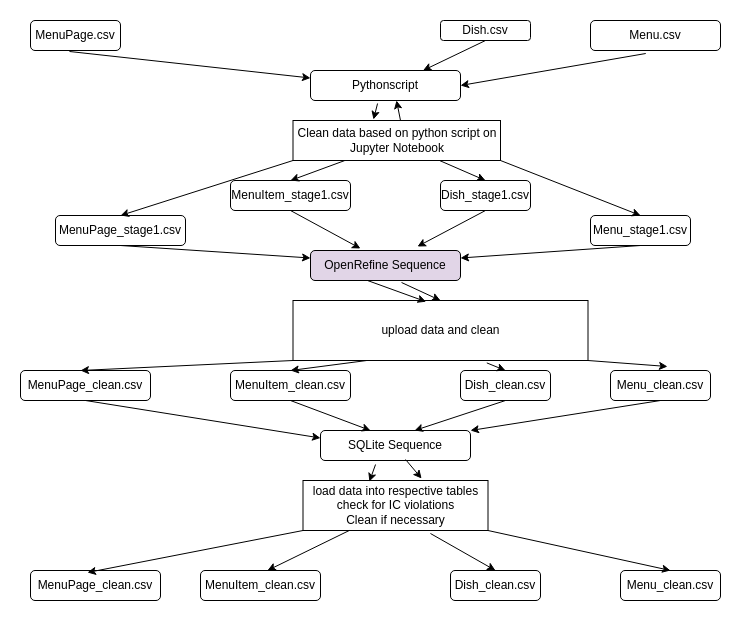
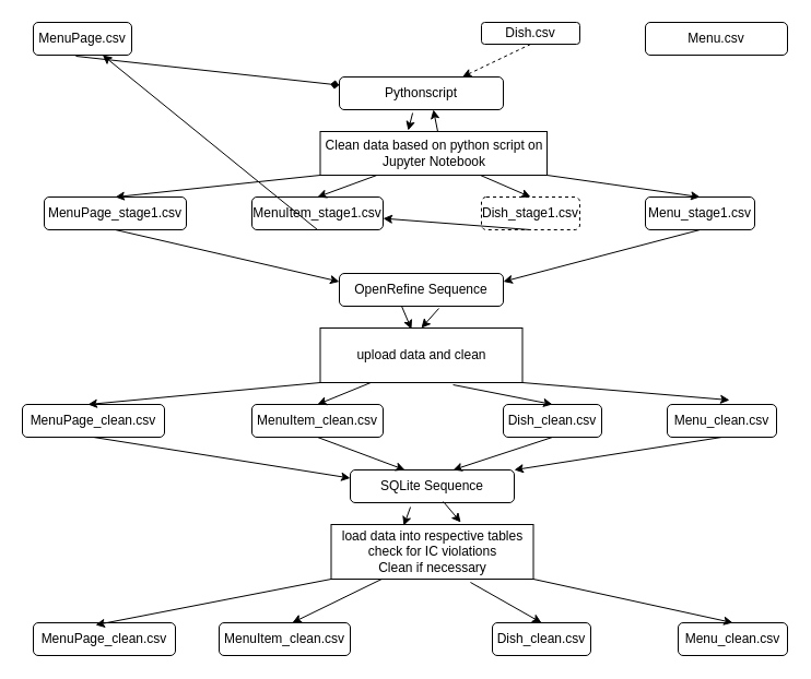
- <mxCell id="24" value="" style="endArrow=classic;html=1;rounded=0;exitX=0.5;exitY=1;exitDx=0;exitDy=0;entryX=0.75;entryY=0;entryDx=0;entryDy=0;" edge="1" parent="1" source="4" target="5"><mxGeometry width="50" height="50" relative="1" as="geometry"><mxPoint x="340" y="330" as="sourcePoint" /><mxPoint x="390" y="280" as="targetPoint" /></mxGeometry></mxCell>
+ <mxCell id="24" value="" style="endArrow=classic;html=1;rounded=0;exitX=0.5;exitY=1;exitDx=0;exitDy=0;entryX=0.75;entryY=0;entryDx=0;entryDy=0;dashed=1;" edge="1" parent="1" source="4" target="5"><mxGeometry width="50" height="50" relative="1" as="geometry"><mxPoint x="340" y="330" as="sourcePoint" /><mxPoint x="390" y="280" as="targetPoint" /></mxGeometry></mxCell>
- <mxCell id="25" value="" style="endArrow=classic;html=1;rounded=0;exitX=0.425;exitY=1.1;exitDx=0;exitDy=0;exitPerimeter=0;entryX=1;entryY=0.5;entryDx=0;entryDy=0;" edge="1" parent="1" source="2" target="5"><mxGeometry width="50" height="50" relative="1" as="geometry"><mxPoint x="340" y="330" as="sourcePoint" /><mxPoint x="390" y="280" as="targetPoint" /></mxGeometry></mxCell>
- <mxCell id="6" value="" style="endArrow=classic;html=1;rounded=0;exitX=0.433;exitY=1.033;exitDx=0;exitDy=0;exitPerimeter=0;entryX=0;entryY=0.25;entryDx=0;entryDy=0;" edge="1" parent="1" source="3" target="5"><mxGeometry width="50" height="50" relative="1" as="geometry"><mxPoint x="340" y="310" as="sourcePoint" /><mxPoint x="390" y="260" as="targetPoint" /></mxGeometry></mxCell>
+ <mxCell id="6" value="" style="endArrow=diamond;html=1;rounded=0;exitX=0.433;exitY=1.033;exitDx=0;exitDy=0;exitPerimeter=0;entryX=0;entryY=0.25;entryDx=0;entryDy=0;" edge="1" parent="1" source="3" target="5"><mxGeometry width="50" height="50" relative="1" as="geometry"><mxPoint x="340" y="310" as="sourcePoint" /><mxPoint x="390" y="260" as="targetPoint" /></mxGeometry></mxCell>
- <mxCell id="9" value="Dish_stage1.csv" style="rounded=1;whiteSpace=wrap;html=1;" vertex="1" parent="1"><mxGeometry x="440" y="180" width="90" height="30" as="geometry" /></mxCell>
+ <mxCell id="9" value="Dish_stage1.csv" style="rounded=1;whiteSpace=wrap;html=1;dashed=1;" vertex="1" parent="1"><mxGeometry x="440" y="180" width="90" height="30" as="geometry" /></mxCell>
- <mxCell id="34" value="" style="endArrow=classic;html=1;rounded=0;exitX=0.5;exitY=1;exitDx=0;exitDy=0;entryX=0.713;entryY=-0.133;entryDx=0;entryDy=0;entryPerimeter=0;" edge="1" parent="1" source="9" target="11"><mxGeometry width="50" height="50" relative="1" as="geometry"><mxPoint x="340" y="330" as="sourcePoint" /><mxPoint x="390" y="280" as="targetPoint" /></mxGeometry></mxCell>
+ <mxCell id="34" value="" style="endArrow=classic;html=1;rounded=0;exitX=0.5;exitY=1;exitDx=0;exitDy=0;" edge="1" parent="1" source="9" target="8"><mxGeometry width="50" height="50" relative="1" as="geometry"><mxPoint x="340" y="330" as="sourcePoint" /><mxPoint x="390" y="280" as="targetPoint" /></mxGeometry></mxCell>
- <mxCell id="33" value="" style="endArrow=classic;html=1;rounded=0;exitX=0.5;exitY=1;exitDx=0;exitDy=0;entryX=0.333;entryY=-0.067;entryDx=0;entryDy=0;entryPerimeter=0;" edge="1" parent="1" source="8" target="11"><mxGeometry width="50" height="50" relative="1" as="geometry"><mxPoint x="340" y="330" as="sourcePoint" /><mxPoint x="390" y="280" as="targetPoint" /></mxGeometry></mxCell>
+ <mxCell id="33" value="" style="endArrow=classic;html=1;rounded=0;exitX=0.5;exitY=1;exitDx=0;exitDy=0;" edge="1" parent="1" source="8" target="3"><mxGeometry width="50" height="50" relative="1" as="geometry"><mxPoint x="340" y="330" as="sourcePoint" /><mxPoint x="390" y="280" as="targetPoint" /></mxGeometry></mxCell>
- <mxCell id="7" value="MenuPage_stage1.csv" style="rounded=1;whiteSpace=wrap;html=1;" vertex="1" parent="1"><mxGeometry x="55" y="215" width="130" height="30" as="geometry" /></mxCell>
+ <mxCell id="7" value="MenuPage_stage1.csv" style="rounded=1;whiteSpace=wrap;html=1;" vertex="1" parent="1"><mxGeometry x="40" y="180" width="130" height="30" as="geometry" /></mxCell>
- <mxCell id="10" value="Menu_stage1.csv" style="rounded=1;whiteSpace=wrap;html=1;" vertex="1" parent="1"><mxGeometry x="590" y="215" width="100" height="30" as="geometry" /></mxCell>
+ <mxCell id="10" value="Menu_stage1.csv" style="rounded=1;whiteSpace=wrap;html=1;" vertex="1" parent="1"><mxGeometry x="590" y="180" width="100" height="30" as="geometry" /></mxCell>
- <mxCell id="11" value="OpenRefine Sequence" style="rounded=1;whiteSpace=wrap;html=1;fillColor=#e1d5e7;" vertex="1" parent="1"><mxGeometry x="310" y="250" width="150" height="30" as="geometry" /></mxCell>
+ <mxCell id="11" value="OpenRefine Sequence" style="rounded=1;whiteSpace=wrap;html=1;" vertex="1" parent="1"><mxGeometry x="310" y="250" width="150" height="30" as="geometry" /></mxCell>
- <mxCell id="23" value="upload data and clean" style="rounded=0;whiteSpace=wrap;html=1;" vertex="1" parent="1"><mxGeometry x="292.5" y="300" width="295" height="60" as="geometry" /></mxCell>
+ <mxCell id="23" value="upload data and clean" style="rounded=0;whiteSpace=wrap;html=1;" vertex="1" parent="1"><mxGeometry x="292.5" y="300" width="185" height="50" as="geometry" /></mxCell>
